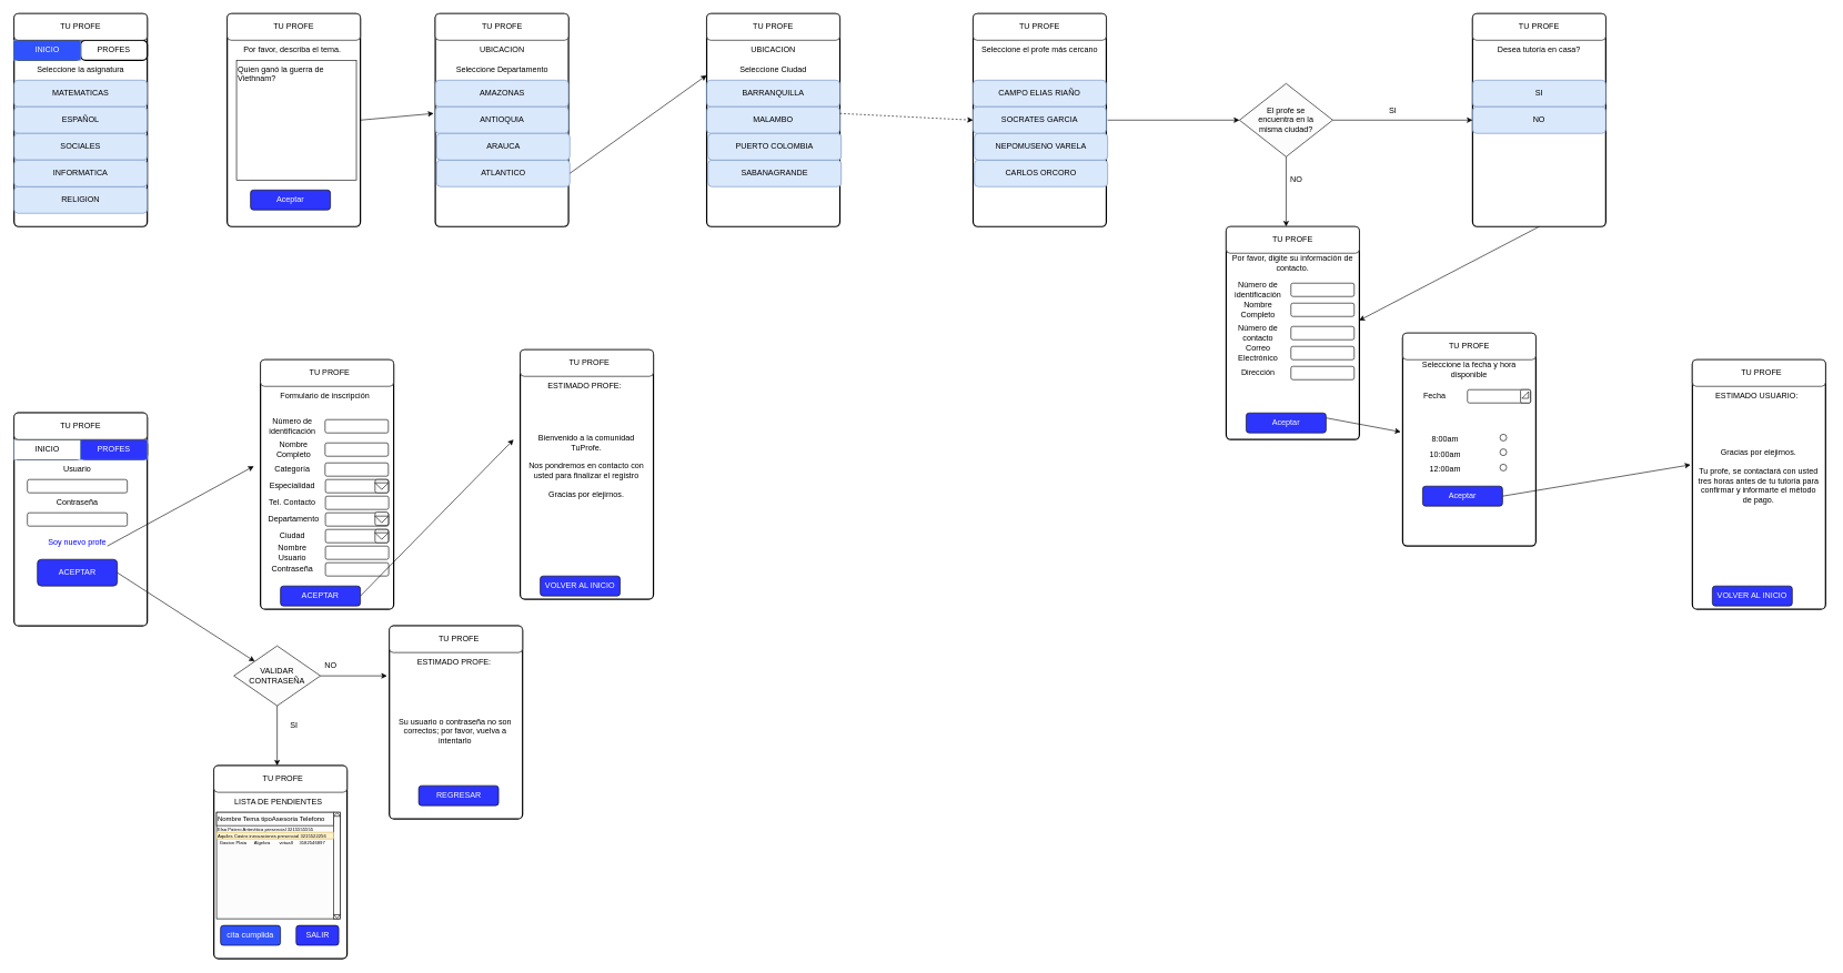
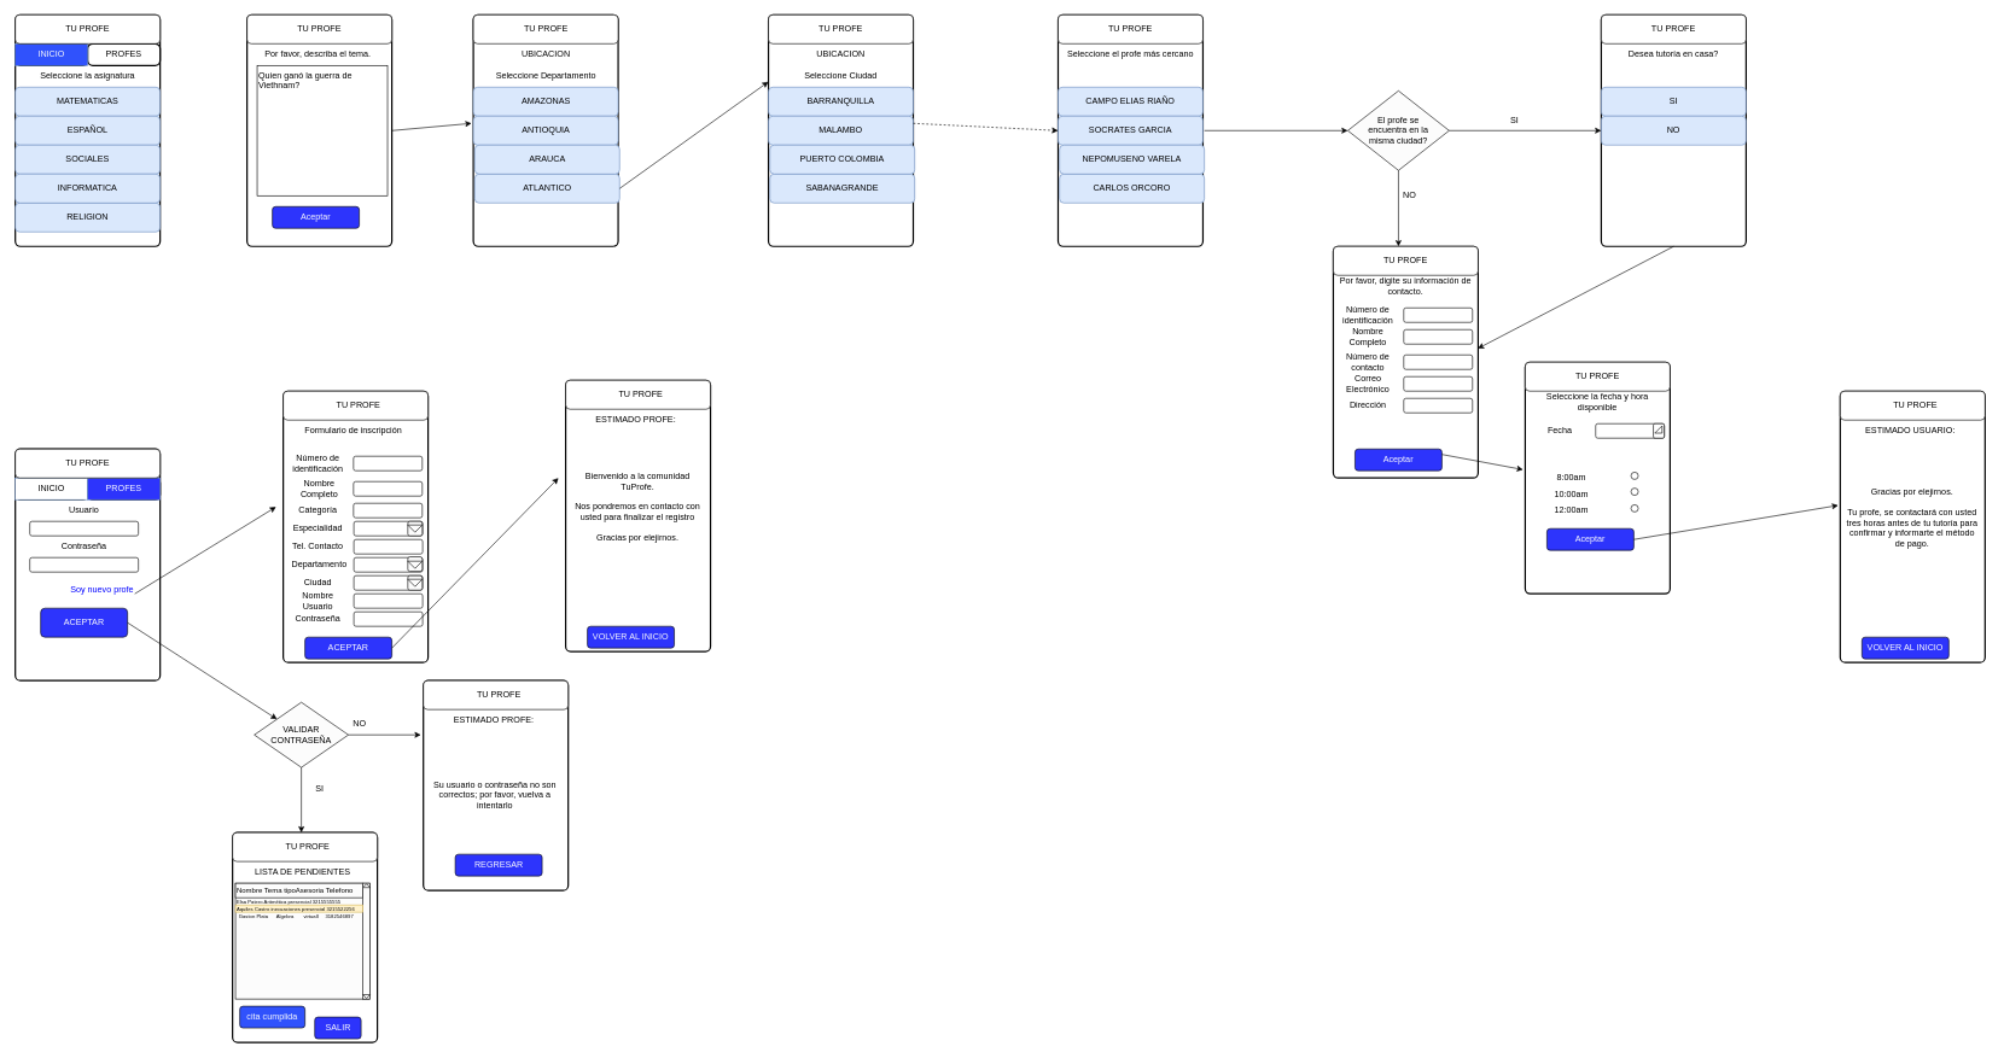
- <mxCell id="26" value="&lt;font color=&quot;#0000ff&quot;&gt;Soy nuevo profe&lt;/font&gt;" style="text;html=1;strokeColor=none;fillColor=none;align=center;verticalAlign=middle;whiteSpace=wrap;rounded=0;" parent="1" vertex="1"><mxGeometry x="40" y="800" width="150" height="30" as="geometry" /></mxCell>
+ <mxCell id="26" value="&lt;font color=&quot;#0000ff&quot;&gt;Soy nuevo profe&lt;/font&gt;" style="text;html=1;strokeColor=none;fillColor=none;align=center;verticalAlign=middle;whiteSpace=wrap;rounded=0;" parent="1" vertex="1"><mxGeometry x="65" y="800" width="150" height="30" as="geometry" /></mxCell>
- <mxCell id="82" value="&lt;font color=&quot;#fcfcfc&quot;&gt;SALIR&lt;/font&gt;" style="rounded=1;whiteSpace=wrap;html=1;fontColor=#0000FF;fillColor=#2D34FC;" parent="1" vertex="1"><mxGeometry x="443.5" y="1390" width="64" height="30" as="geometry" /></mxCell>
+ <mxCell id="82" value="&lt;font color=&quot;#fcfcfc&quot;&gt;SALIR&lt;/font&gt;" style="rounded=1;whiteSpace=wrap;html=1;fontColor=#0000FF;fillColor=#2D34FC;" parent="1" vertex="1"><mxGeometry x="433.5" y="1405" width="64" height="30" as="geometry" /></mxCell>
